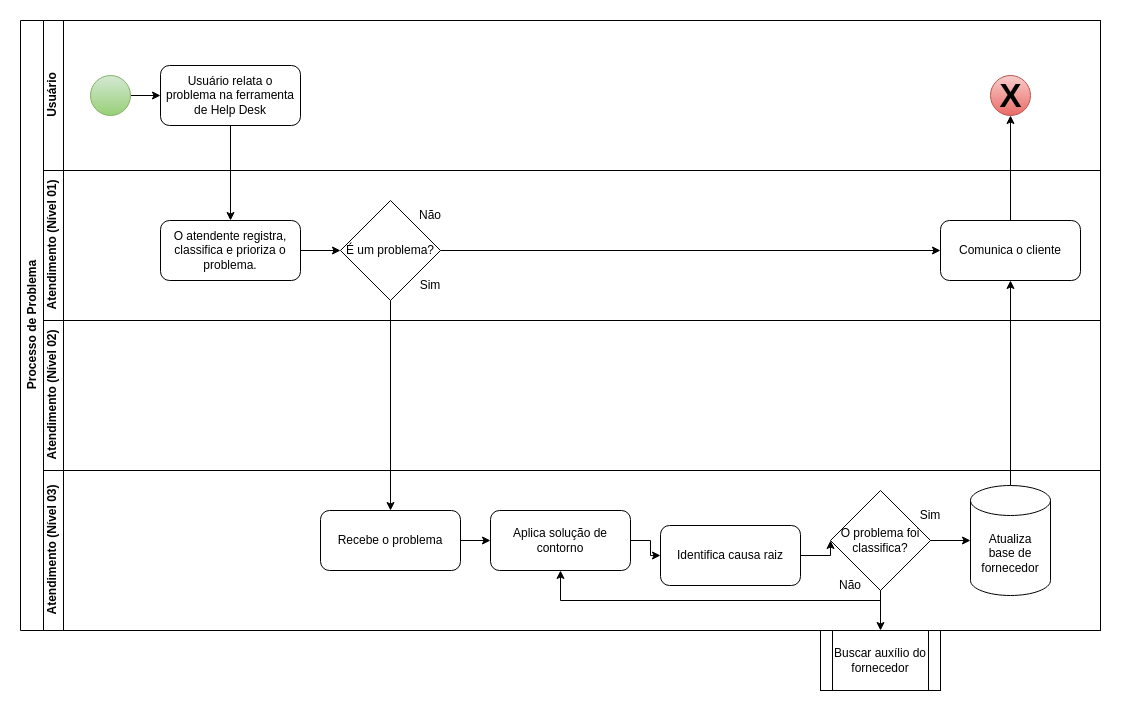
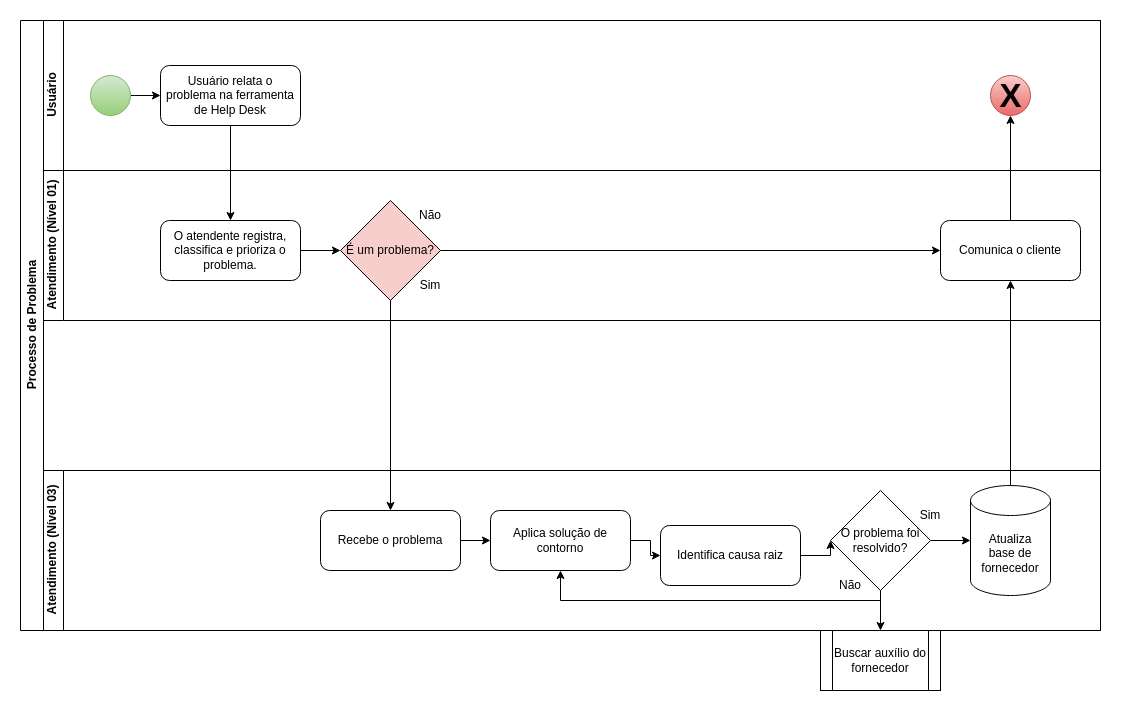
- <mxCell id="15" value="É um problema?" style="rhombus;whiteSpace=wrap;html=1;" vertex="1" parent="6"><mxGeometry x="320" y="180" width="100" height="100" as="geometry" /></mxCell>
+ <mxCell id="15" value="É um problema?" style="rhombus;whiteSpace=wrap;html=1;fillColor=#f8cecc;" vertex="1" parent="6"><mxGeometry x="320" y="180" width="100" height="100" as="geometry" /></mxCell>
- <mxCell id="4" value="Atendimento (Nível 02)" style="swimlane;horizontal=0;whiteSpace=wrap;html=1;" vertex="1" parent="1"><mxGeometry x="40" y="320" width="1060" height="150" as="geometry" /></mxCell>
- <mxCell id="26" value="O problema foi classifica?" style="rhombus;whiteSpace=wrap;html=1;" vertex="1" parent="6"><mxGeometry x="810" y="470" width="100" height="100" as="geometry" /></mxCell>
+ <mxCell id="26" value="O problema foi resolvido?" style="rhombus;whiteSpace=wrap;html=1;" vertex="1" parent="6"><mxGeometry x="810" y="470" width="100" height="100" as="geometry" /></mxCell>
